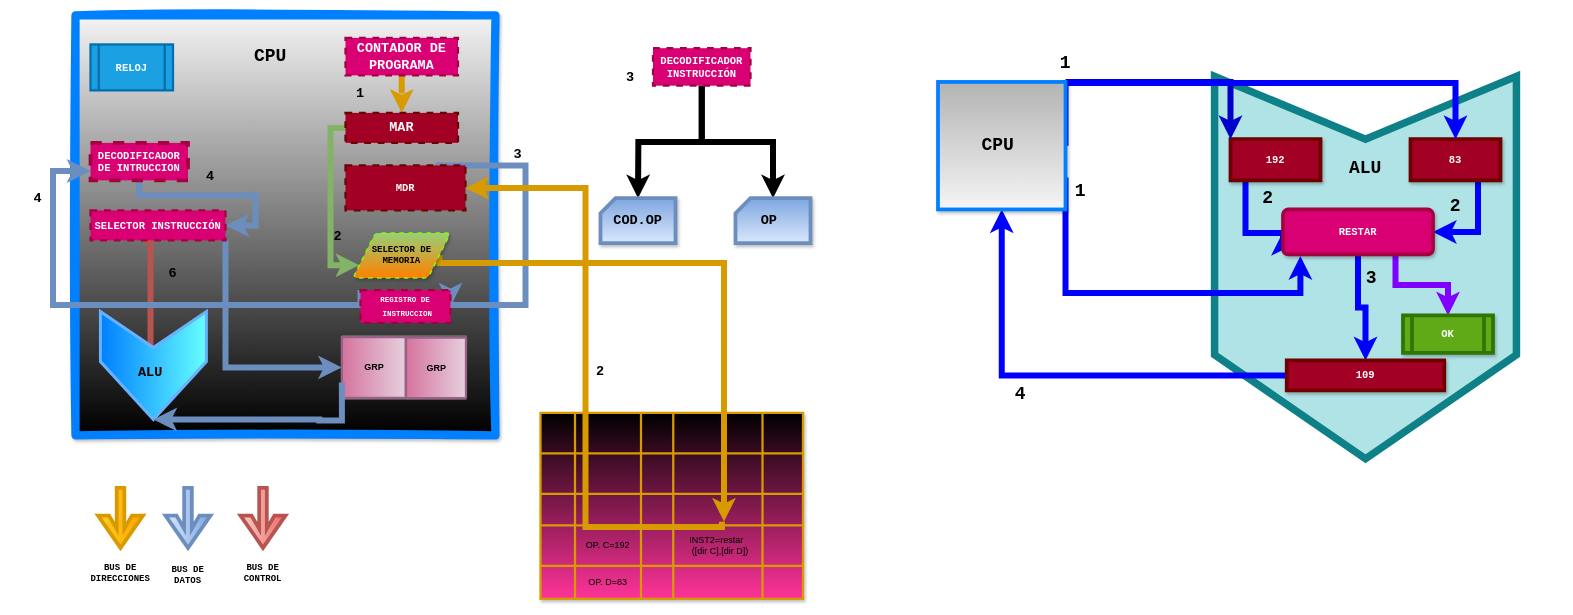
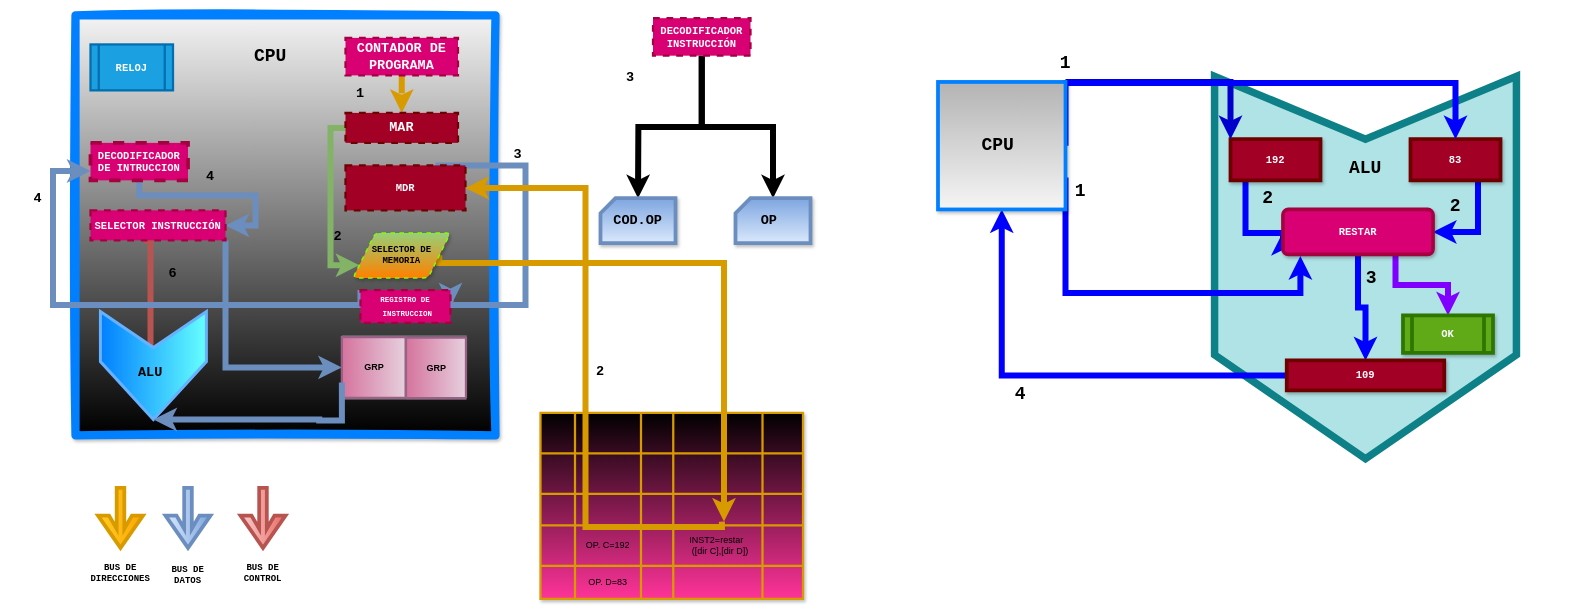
- <mxCell id="81" value="&lt;h3&gt;&lt;font face=&quot;Courier New&quot;&gt;DECODIFICADOR INSTRUCCIÓN&lt;/font&gt;&lt;/h3&gt;" style="rounded=0;whiteSpace=wrap;html=1;shadow=0;sketch=0;fillColor=#d80073;strokeColor=#A50040;strokeWidth=3;gradientDirection=west;dashed=1;fontColor=#ffffff;" parent="1" vertex="1"><mxGeometry x="870" y="63.75" width="130" height="50" as="geometry" /></mxCell>
+ <mxCell id="81" value="&lt;h3&gt;&lt;font face=&quot;Courier New&quot;&gt;DECODIFICADOR INSTRUCCIÓN&lt;/font&gt;&lt;/h3&gt;" style="rounded=0;whiteSpace=wrap;html=1;shadow=0;sketch=0;fillColor=#d80073;strokeColor=#A50040;strokeWidth=3;gradientDirection=west;dashed=1;fontColor=#ffffff;" parent="1" vertex="1"><mxGeometry x="870" y="23.75" width="130" height="50" as="geometry" /></mxCell>
